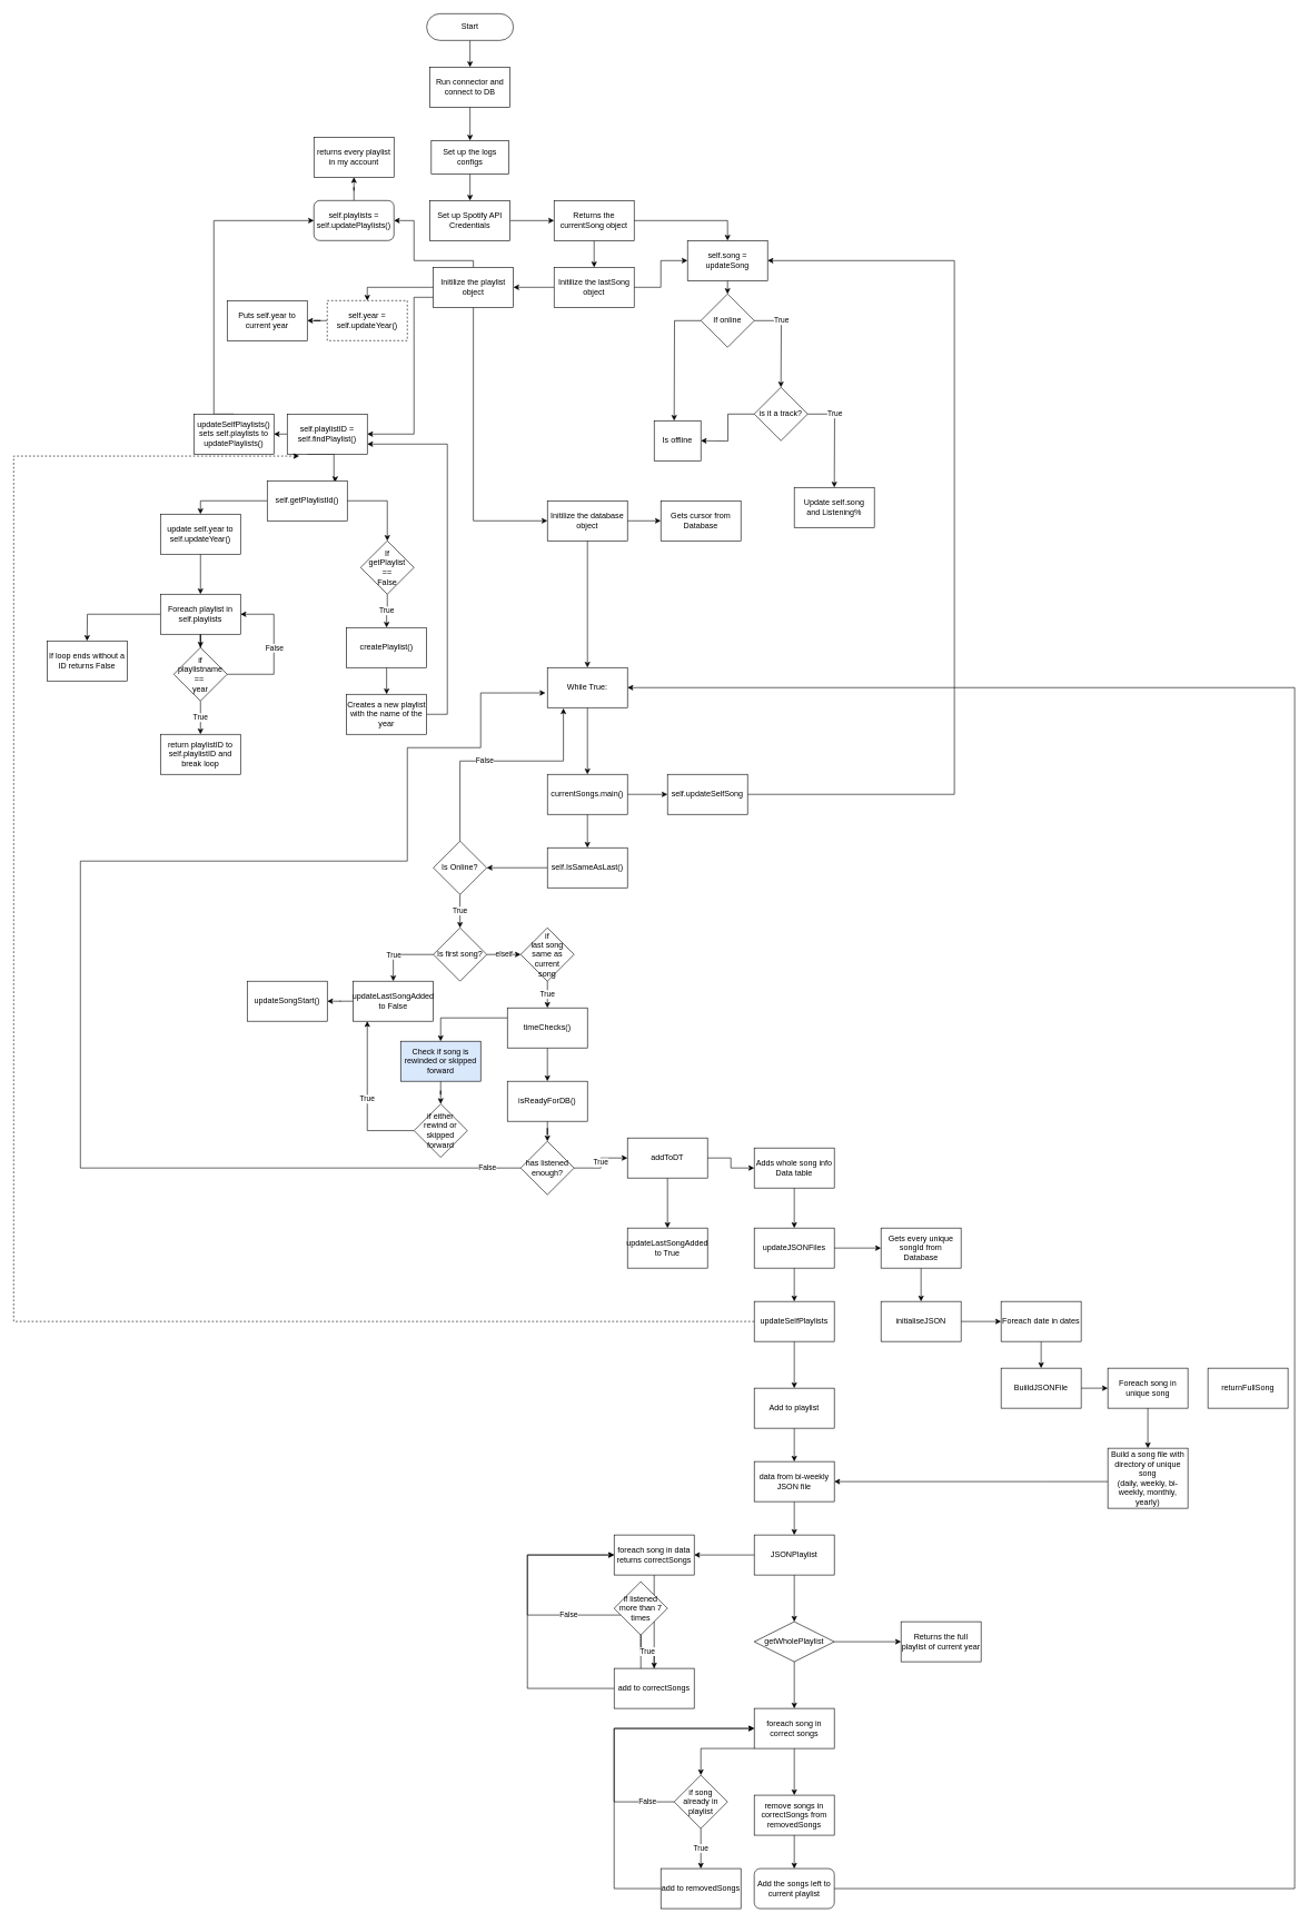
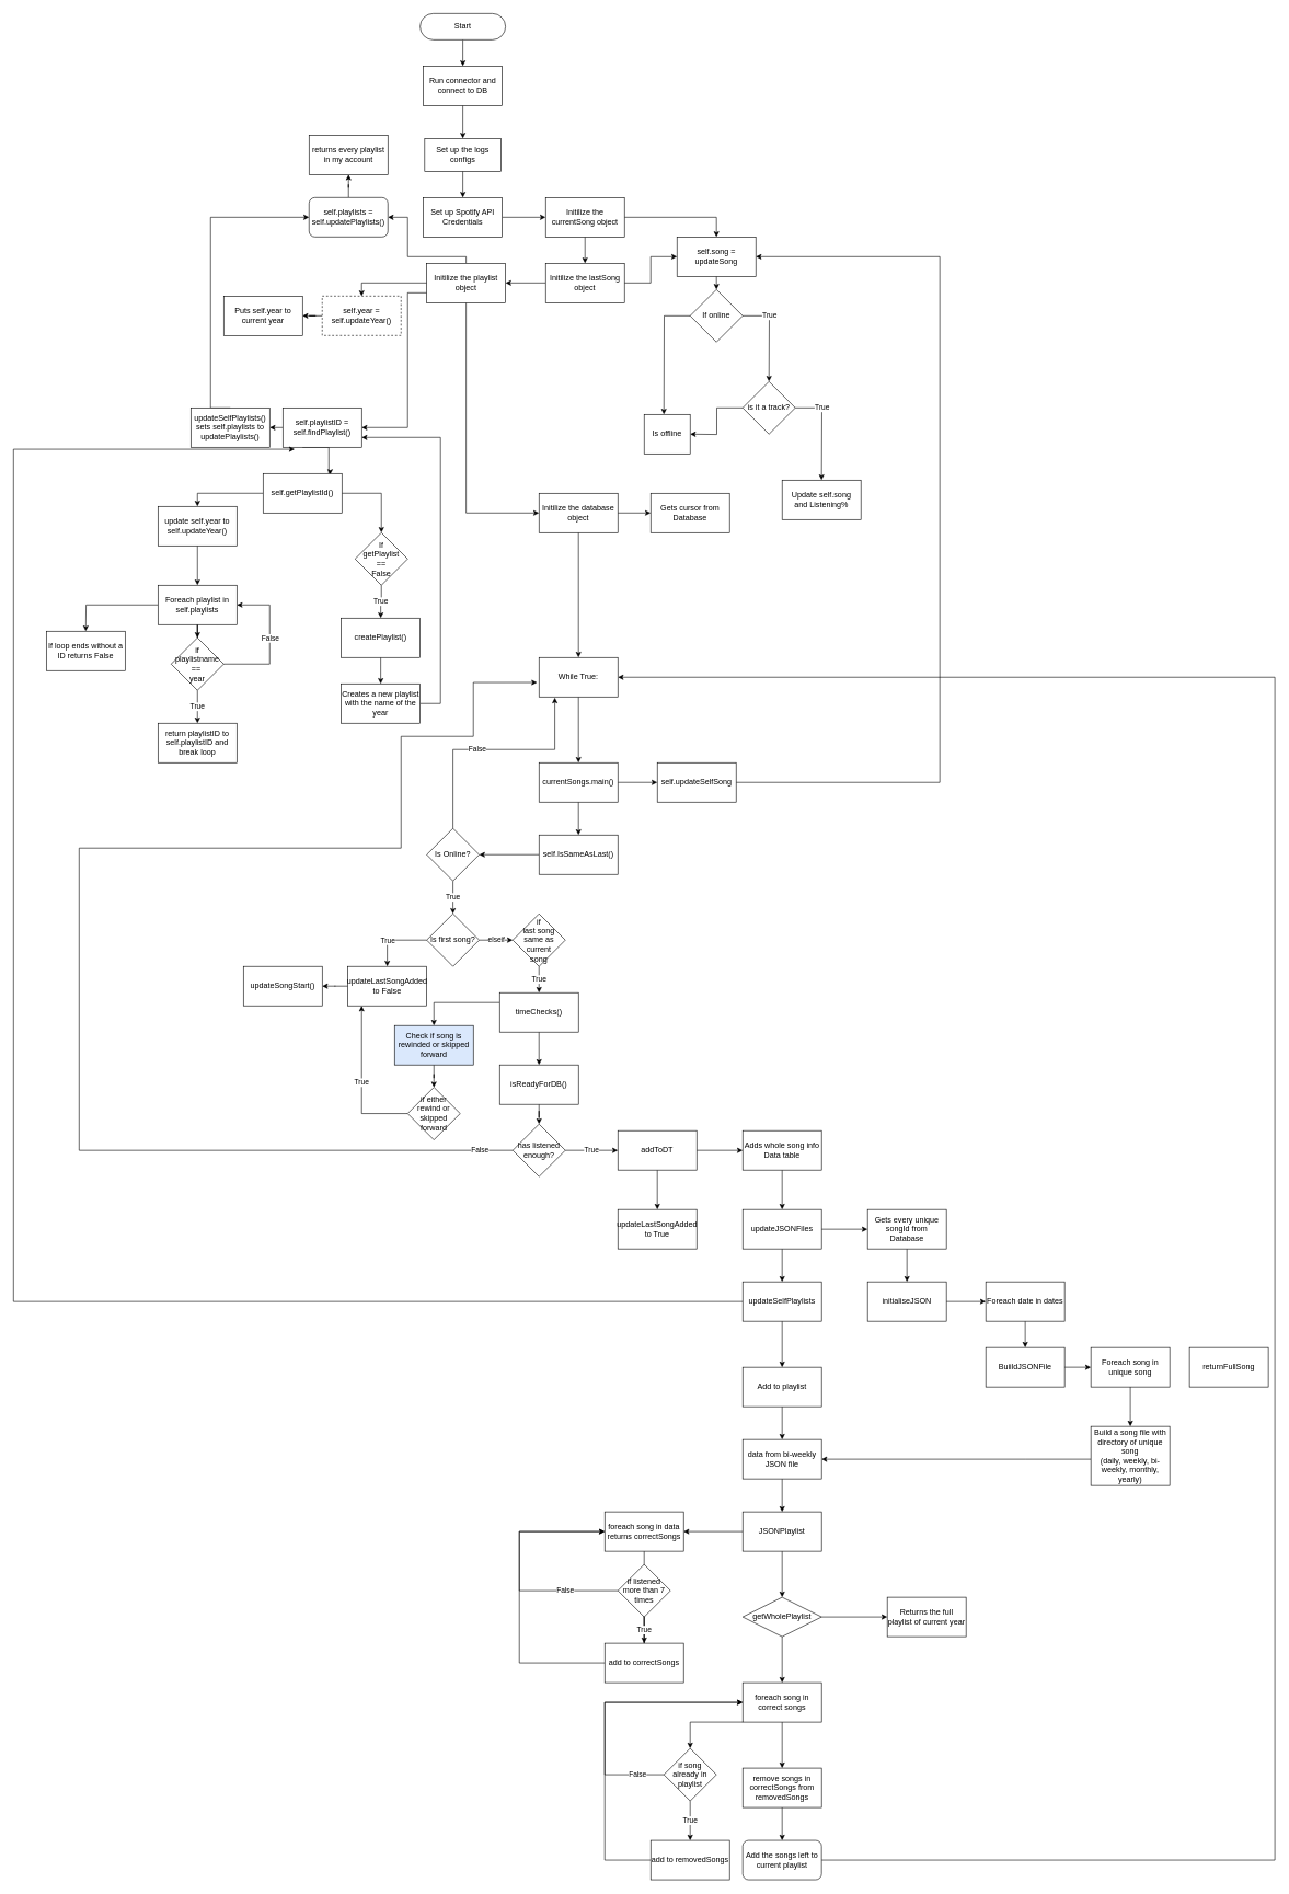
- <mxCell id="12" value="Returns the currentSong object" style="rounded=0;whiteSpace=wrap;html=1;" vertex="1" parent="1"><mxGeometry x="830" y="300" width="120" height="60" as="geometry" /></mxCell>
+ <mxCell id="12" value="Initilize the currentSong object" style="rounded=0;whiteSpace=wrap;html=1;" vertex="1" parent="1"><mxGeometry x="830" y="300" width="120" height="60" as="geometry" /></mxCell>
- <mxCell id="123" style="edgeStyle=orthogonalEdgeStyle;rounded=0;orthogonalLoop=1;jettySize=auto;html=1;entryX=0.15;entryY=1.05;entryDx=0;entryDy=0;entryPerimeter=0;dashed=1;" edge="1" parent="1" source="125" target="39"><mxGeometry relative="1" as="geometry"><Array as="points"><mxPoint x="20" y="1980" /><mxPoint x="20" y="683" /></Array></mxGeometry></mxCell>
+ <mxCell id="123" style="edgeStyle=orthogonalEdgeStyle;rounded=0;orthogonalLoop=1;jettySize=auto;html=1;entryX=0.15;entryY=1.05;entryDx=0;entryDy=0;entryPerimeter=0;" edge="1" parent="1" source="125" target="39"><mxGeometry relative="1" as="geometry"><Array as="points"><mxPoint x="20" y="1980" /><mxPoint x="20" y="683" /></Array></mxGeometry></mxCell>
- <mxCell id="103" value="addToDT" style="rounded=0;whiteSpace=wrap;html=1;" vertex="1" parent="1"><mxGeometry x="940" y="1705" width="120" height="60" as="geometry" /></mxCell>
+ <mxCell id="103" value="addToDT" style="rounded=0;whiteSpace=wrap;html=1;" vertex="1" parent="1"><mxGeometry x="940" y="1720" width="120" height="60" as="geometry" /></mxCell>
- <mxCell id="137" value="if listened more than 7 times" style="rhombus;whiteSpace=wrap;html=1;" vertex="1" parent="1"><mxGeometry x="920" y="2370" width="80" height="80" as="geometry" /></mxCell>
+ <mxCell id="137" value="if listened more than 7 times" style="rhombus;whiteSpace=wrap;html=1;" vertex="1" parent="1"><mxGeometry x="940" y="2380" width="80" height="80" as="geometry" /></mxCell>
